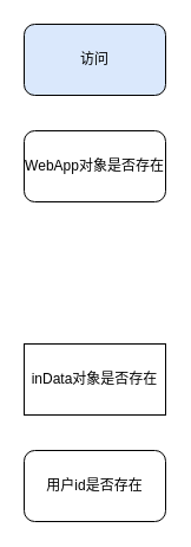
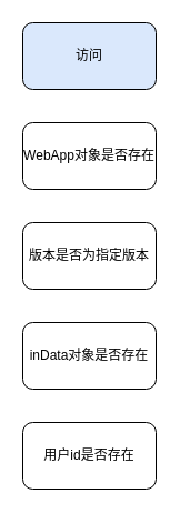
+ <mxCell id="4" value="版本是否为指定版本" style="rounded=1;whiteSpace=wrap;html=1;" vertex="1" parent="1"><mxGeometry x="20" y="200" width="120" height="60" as="geometry" /></mxCell>
- <mxCell id="5" value="inData对象是否存在" style="whiteSpace=wrap;html=1;rounded=0;" vertex="1" parent="1"><mxGeometry x="20" y="290" width="120" height="60" as="geometry" /></mxCell>
+ <mxCell id="5" value="inData对象是否存在" style="rounded=1;whiteSpace=wrap;html=1;" vertex="1" parent="1"><mxGeometry x="20" y="290" width="120" height="60" as="geometry" /></mxCell>
